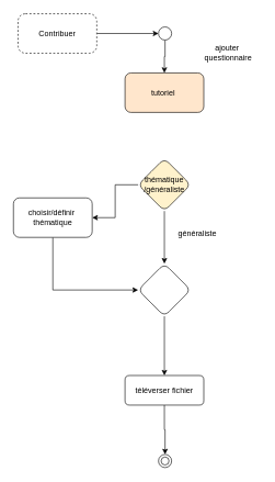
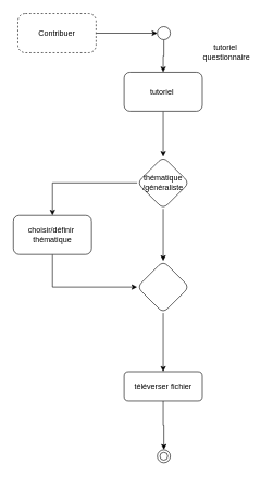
- <mxCell id="8" value="ajouter&amp;nbsp;&lt;br&gt;questionnaire" style="text;html=1;align=center;verticalAlign=middle;resizable=0;points=[];autosize=1;strokeColor=none;fillColor=none;" vertex="1" parent="1"><mxGeometry x="297" y="60" width="100" height="40" as="geometry" /></mxCell>
+ <mxCell id="8" value="tutoriel&amp;nbsp;&lt;br&gt;questionnaire" style="text;html=1;align=center;verticalAlign=middle;resizable=0;points=[];autosize=1;strokeColor=none;fillColor=none;" vertex="1" parent="1"><mxGeometry x="297" y="60" width="100" height="40" as="geometry" /></mxCell>
- <mxCell id="7" value="tutoriel&amp;nbsp;" style="rounded=1;whiteSpace=wrap;html=1;fillColor=#ffe6cc;" vertex="1" parent="1"><mxGeometry x="190" y="110" width="120" height="60" as="geometry" /></mxCell>
+ <mxCell id="7" value="tutoriel&amp;nbsp;" style="rounded=1;whiteSpace=wrap;html=1;" vertex="1" parent="1"><mxGeometry x="190" y="110" width="120" height="60" as="geometry" /></mxCell>
+ <mxCell id="6" value="" style="edgeStyle=orthogonalEdgeStyle;rounded=0;orthogonalLoop=1;jettySize=auto;html=1;" edge="1" parent="1" source="7" target="11"><mxGeometry relative="1" as="geometry" /></mxCell>
- <mxCell id="11" value="thématique&lt;br&gt;/généraliste" style="rhombus;whiteSpace=wrap;html=1;rounded=1;fillColor=#fff2cc;" vertex="1" parent="1"><mxGeometry x="210" y="240" width="80" height="80" as="geometry" /></mxCell>
+ <mxCell id="11" value="thématique&lt;br&gt;/généraliste" style="rhombus;whiteSpace=wrap;html=1;rounded=1;" vertex="1" parent="1"><mxGeometry x="210" y="240" width="80" height="80" as="geometry" /></mxCell>
- <mxCell id="13" value="choisir/définir&amp;nbsp;&lt;br&gt;thématique" style="whiteSpace=wrap;html=1;rounded=1;" vertex="1" parent="1"><mxGeometry x="20" y="300" width="120" height="60" as="geometry" /></mxCell>
+ <mxCell id="13" value="choisir/définir&amp;nbsp;&lt;br&gt;thématique" style="whiteSpace=wrap;html=1;rounded=1;" vertex="1" parent="1"><mxGeometry x="20" y="330" width="120" height="60" as="geometry" /></mxCell>
- <mxCell id="14" value="généraliste" style="text;html=1;align=center;verticalAlign=middle;resizable=0;points=[];autosize=1;strokeColor=none;fillColor=none;" vertex="1" parent="1"><mxGeometry x="260" y="340" width="80" height="30" as="geometry" /></mxCell>
